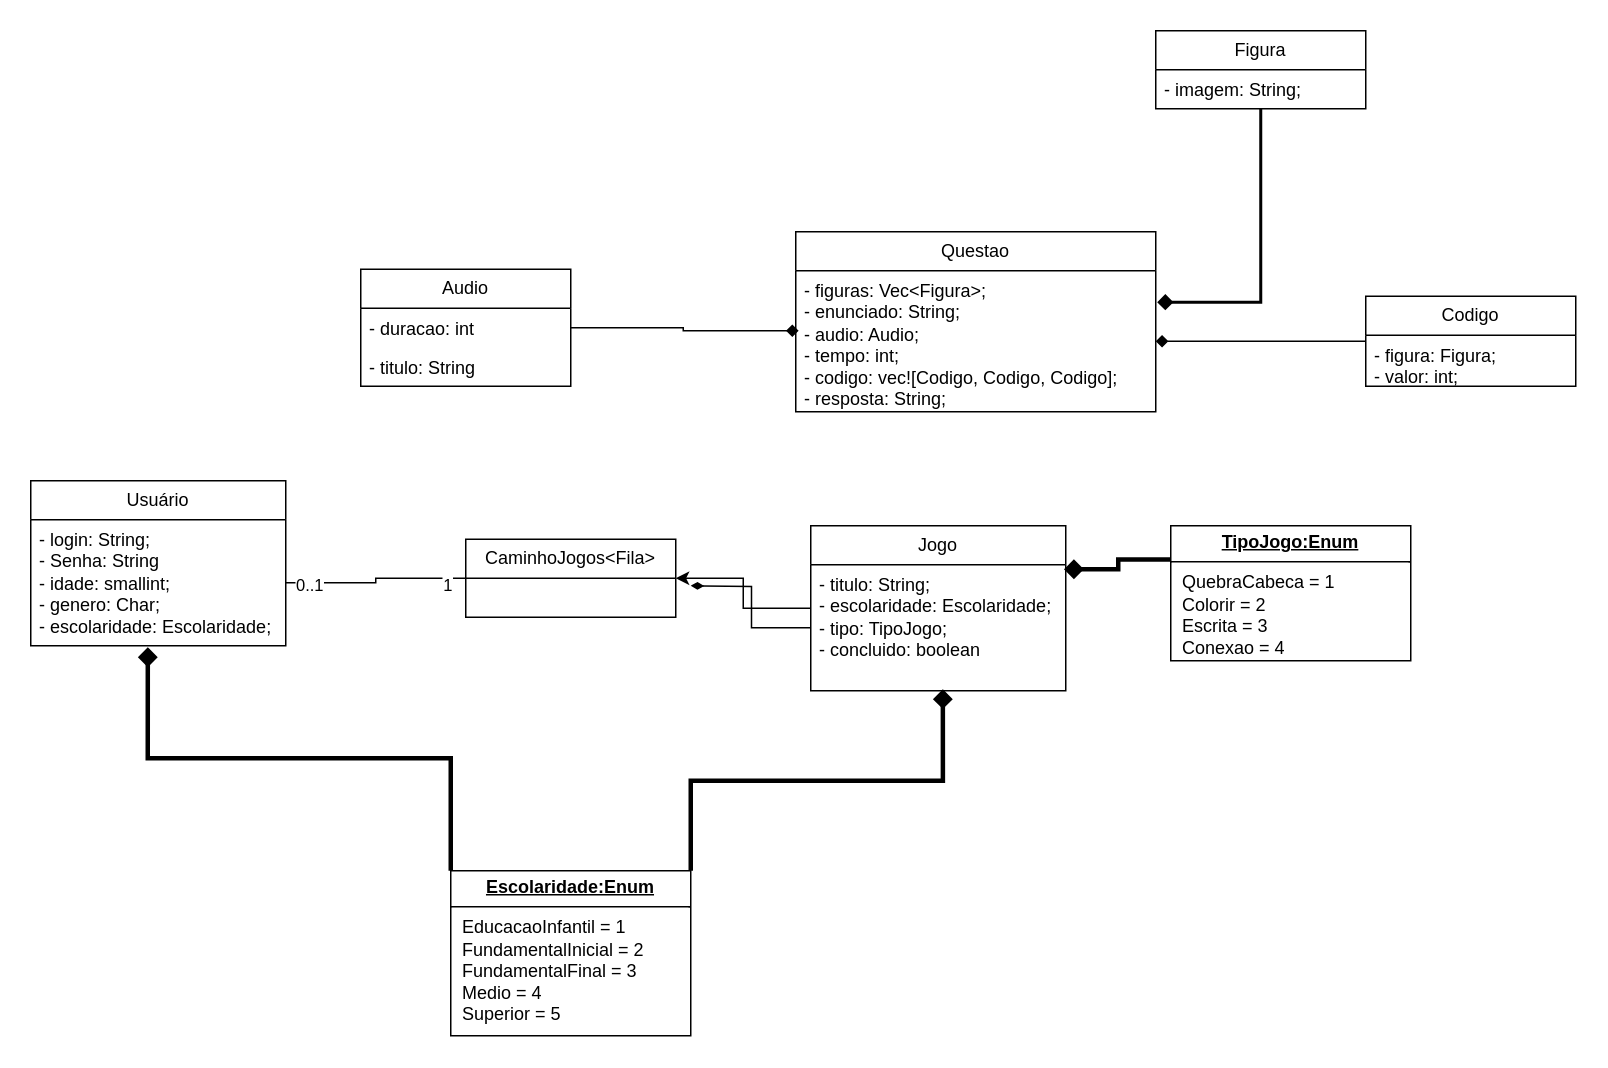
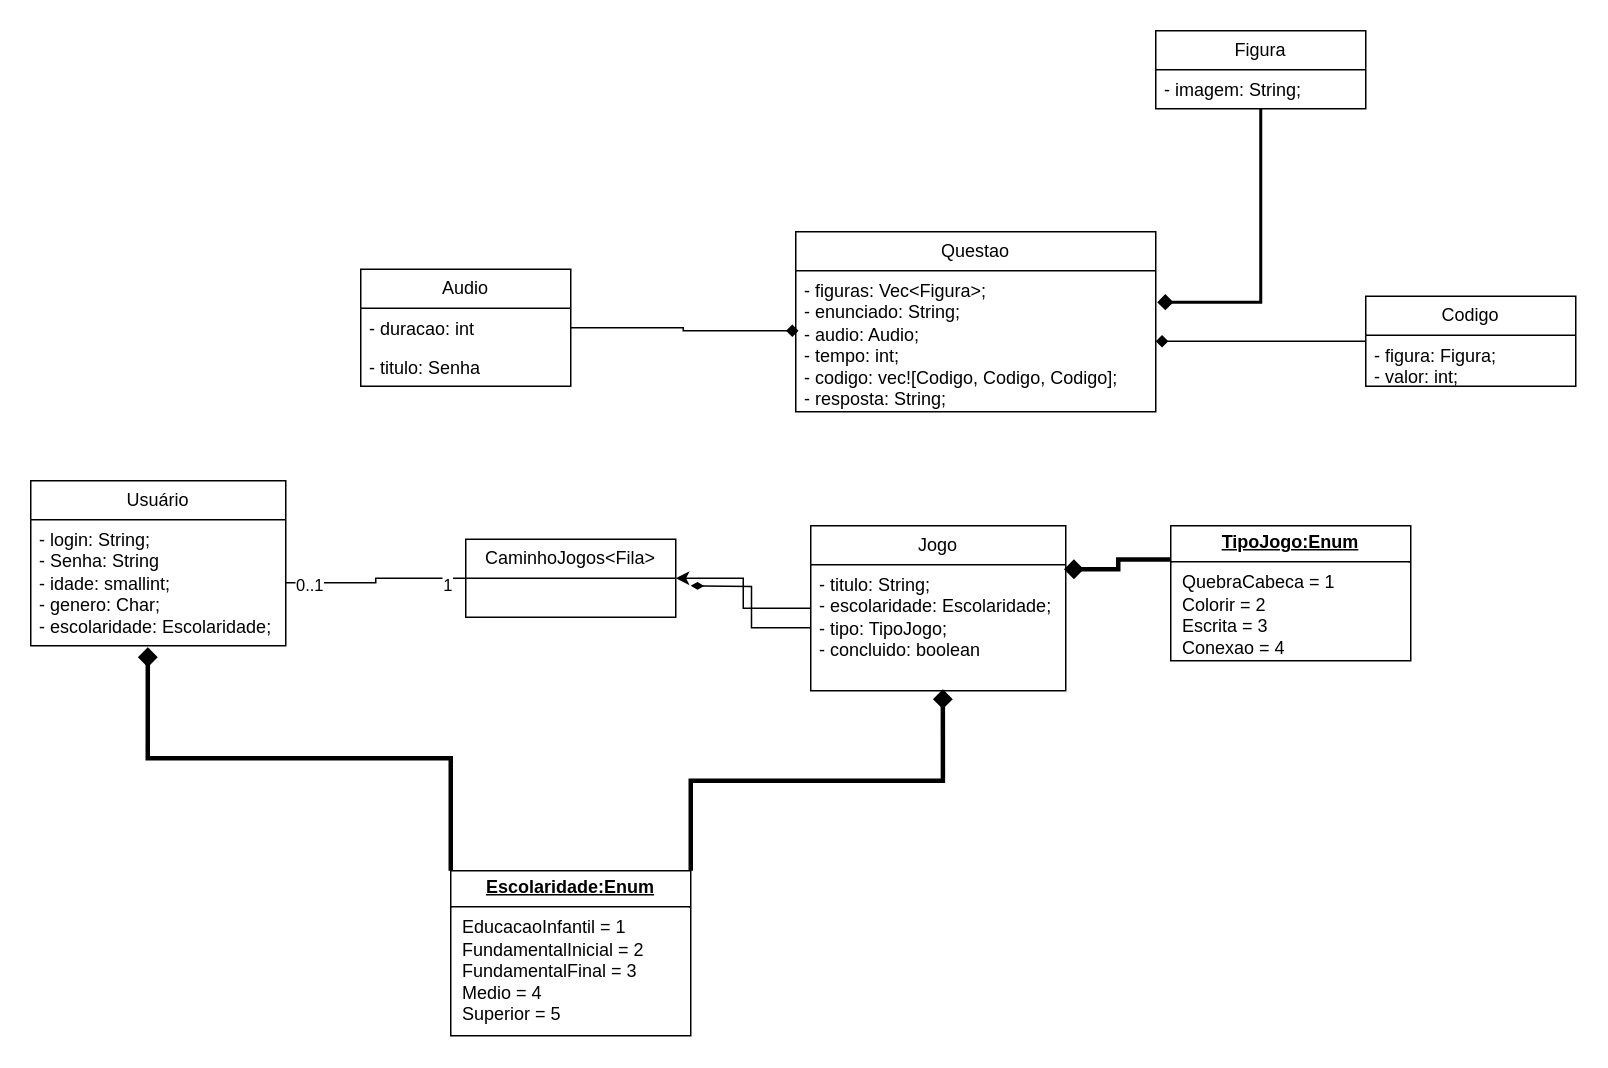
- <mxCell id="15" value="- titulo: String" style="text;strokeColor=none;fillColor=none;align=left;verticalAlign=top;spacingLeft=4;spacingRight=4;overflow=hidden;rotatable=0;points=[[0,0.5],[1,0.5]];portConstraint=eastwest;whiteSpace=wrap;html=1;" vertex="1" parent="13"><mxGeometry y="52" width="140" height="26" as="geometry" /></mxCell>
+ <mxCell id="15" value="- titulo: Senha" style="text;strokeColor=none;fillColor=none;align=left;verticalAlign=top;spacingLeft=4;spacingRight=4;overflow=hidden;rotatable=0;points=[[0,0.5],[1,0.5]];portConstraint=eastwest;whiteSpace=wrap;html=1;" vertex="1" parent="13"><mxGeometry y="52" width="140" height="26" as="geometry" /></mxCell>
